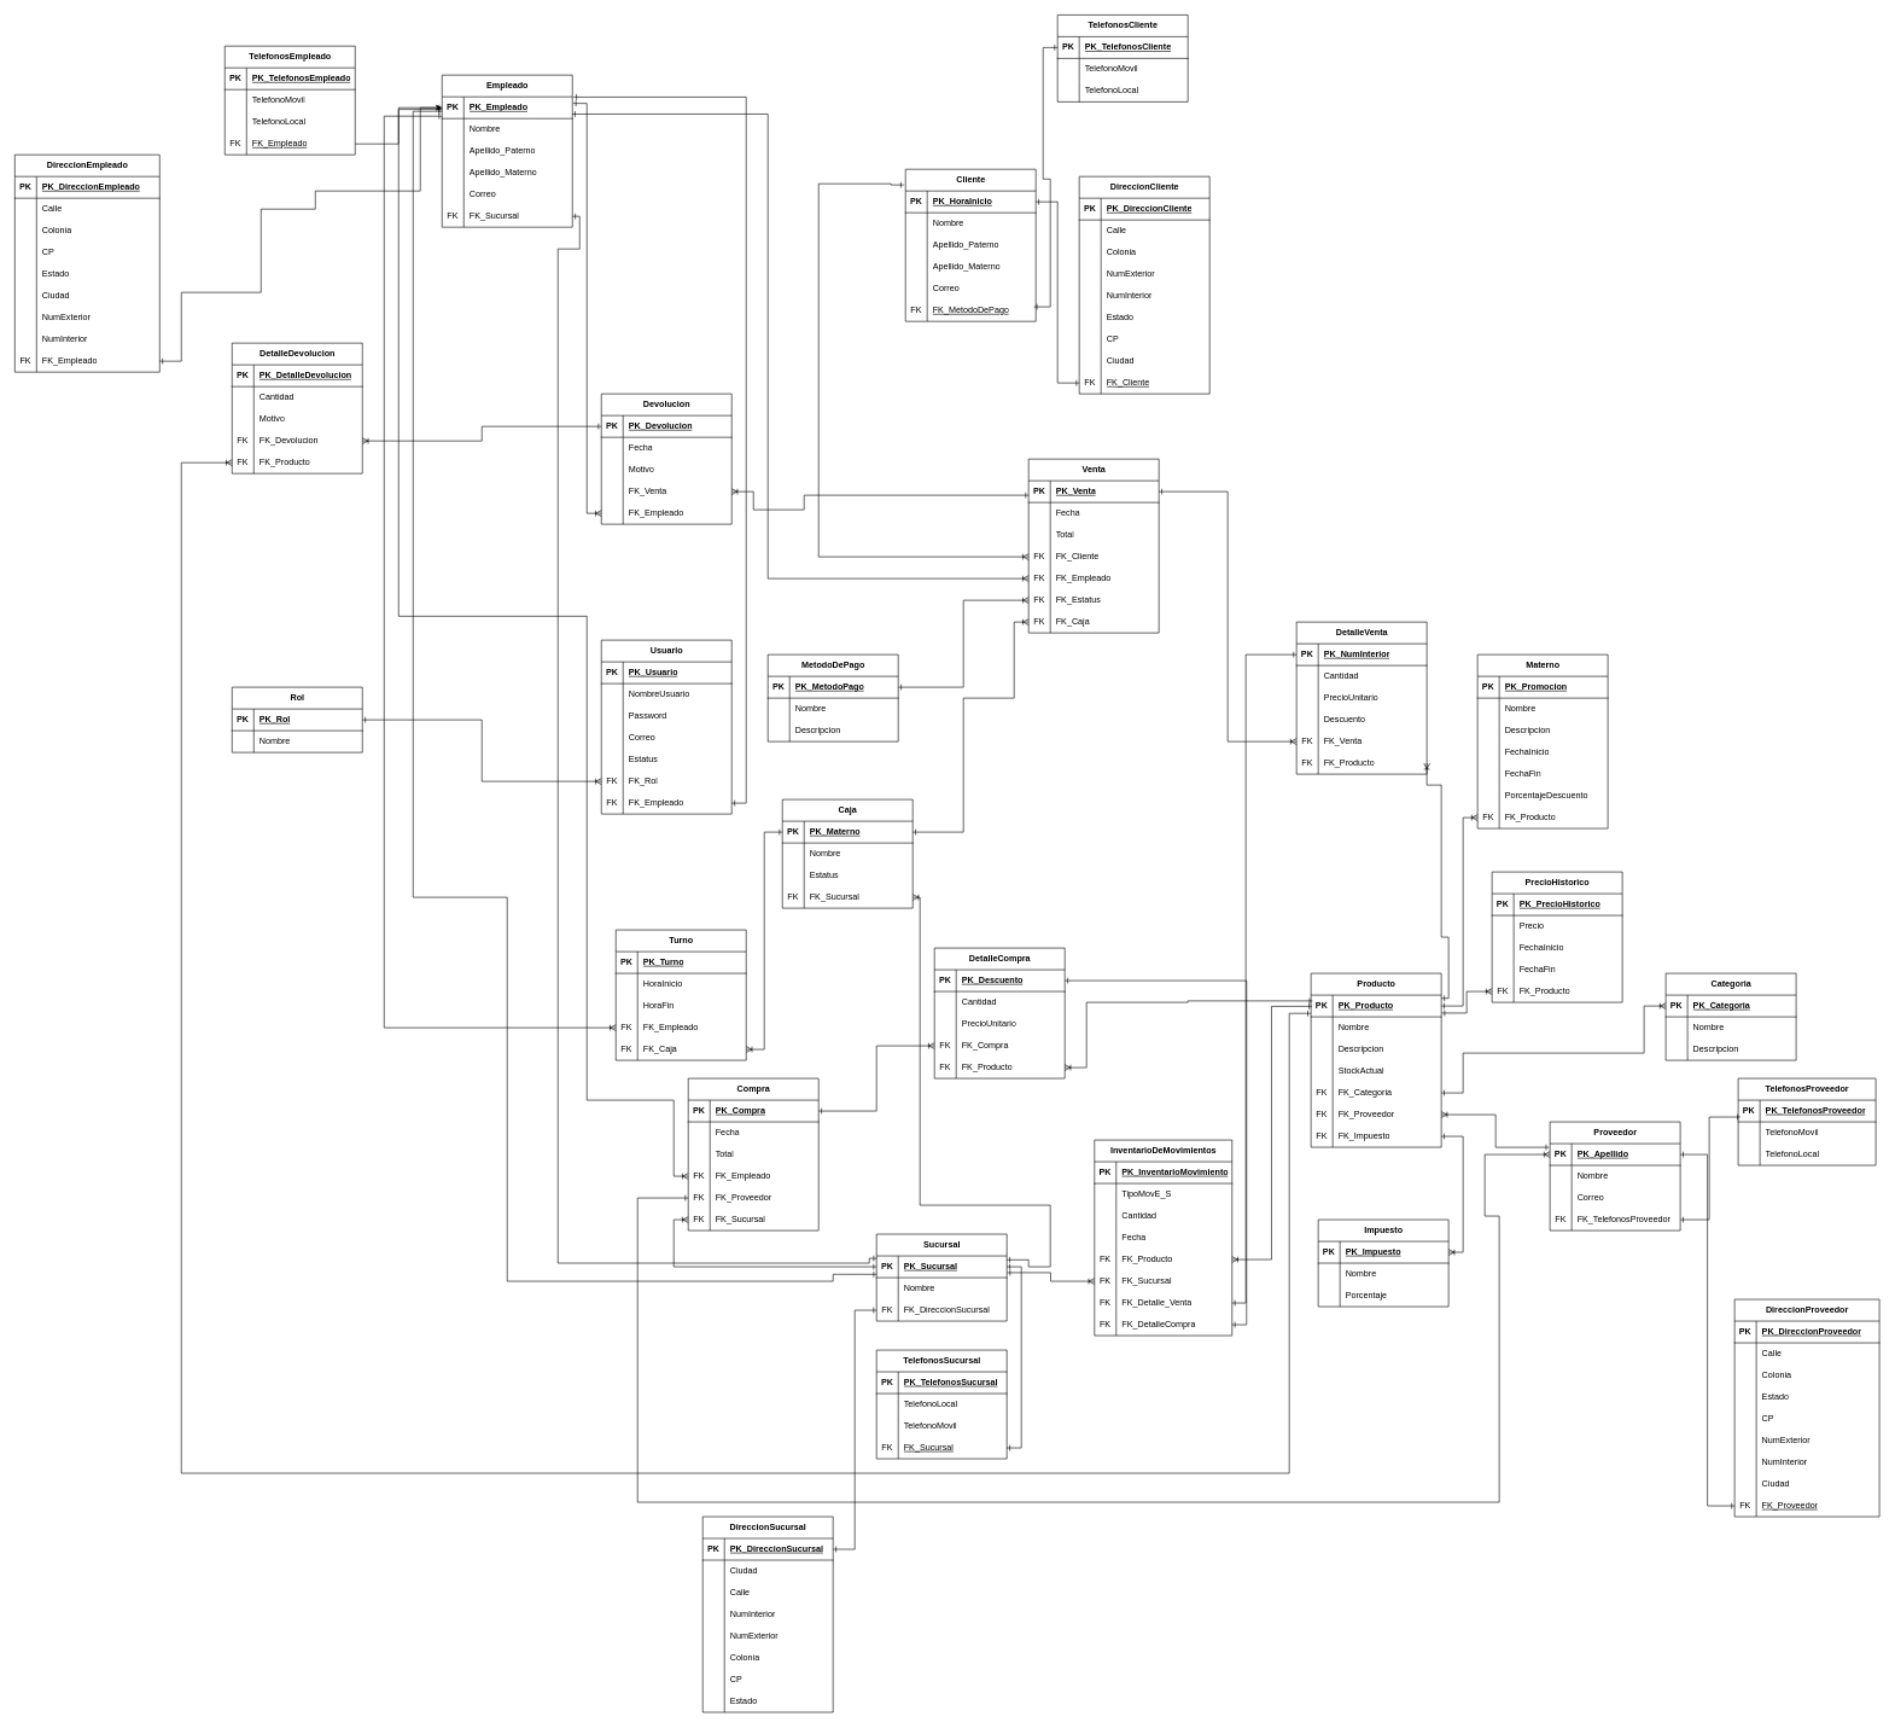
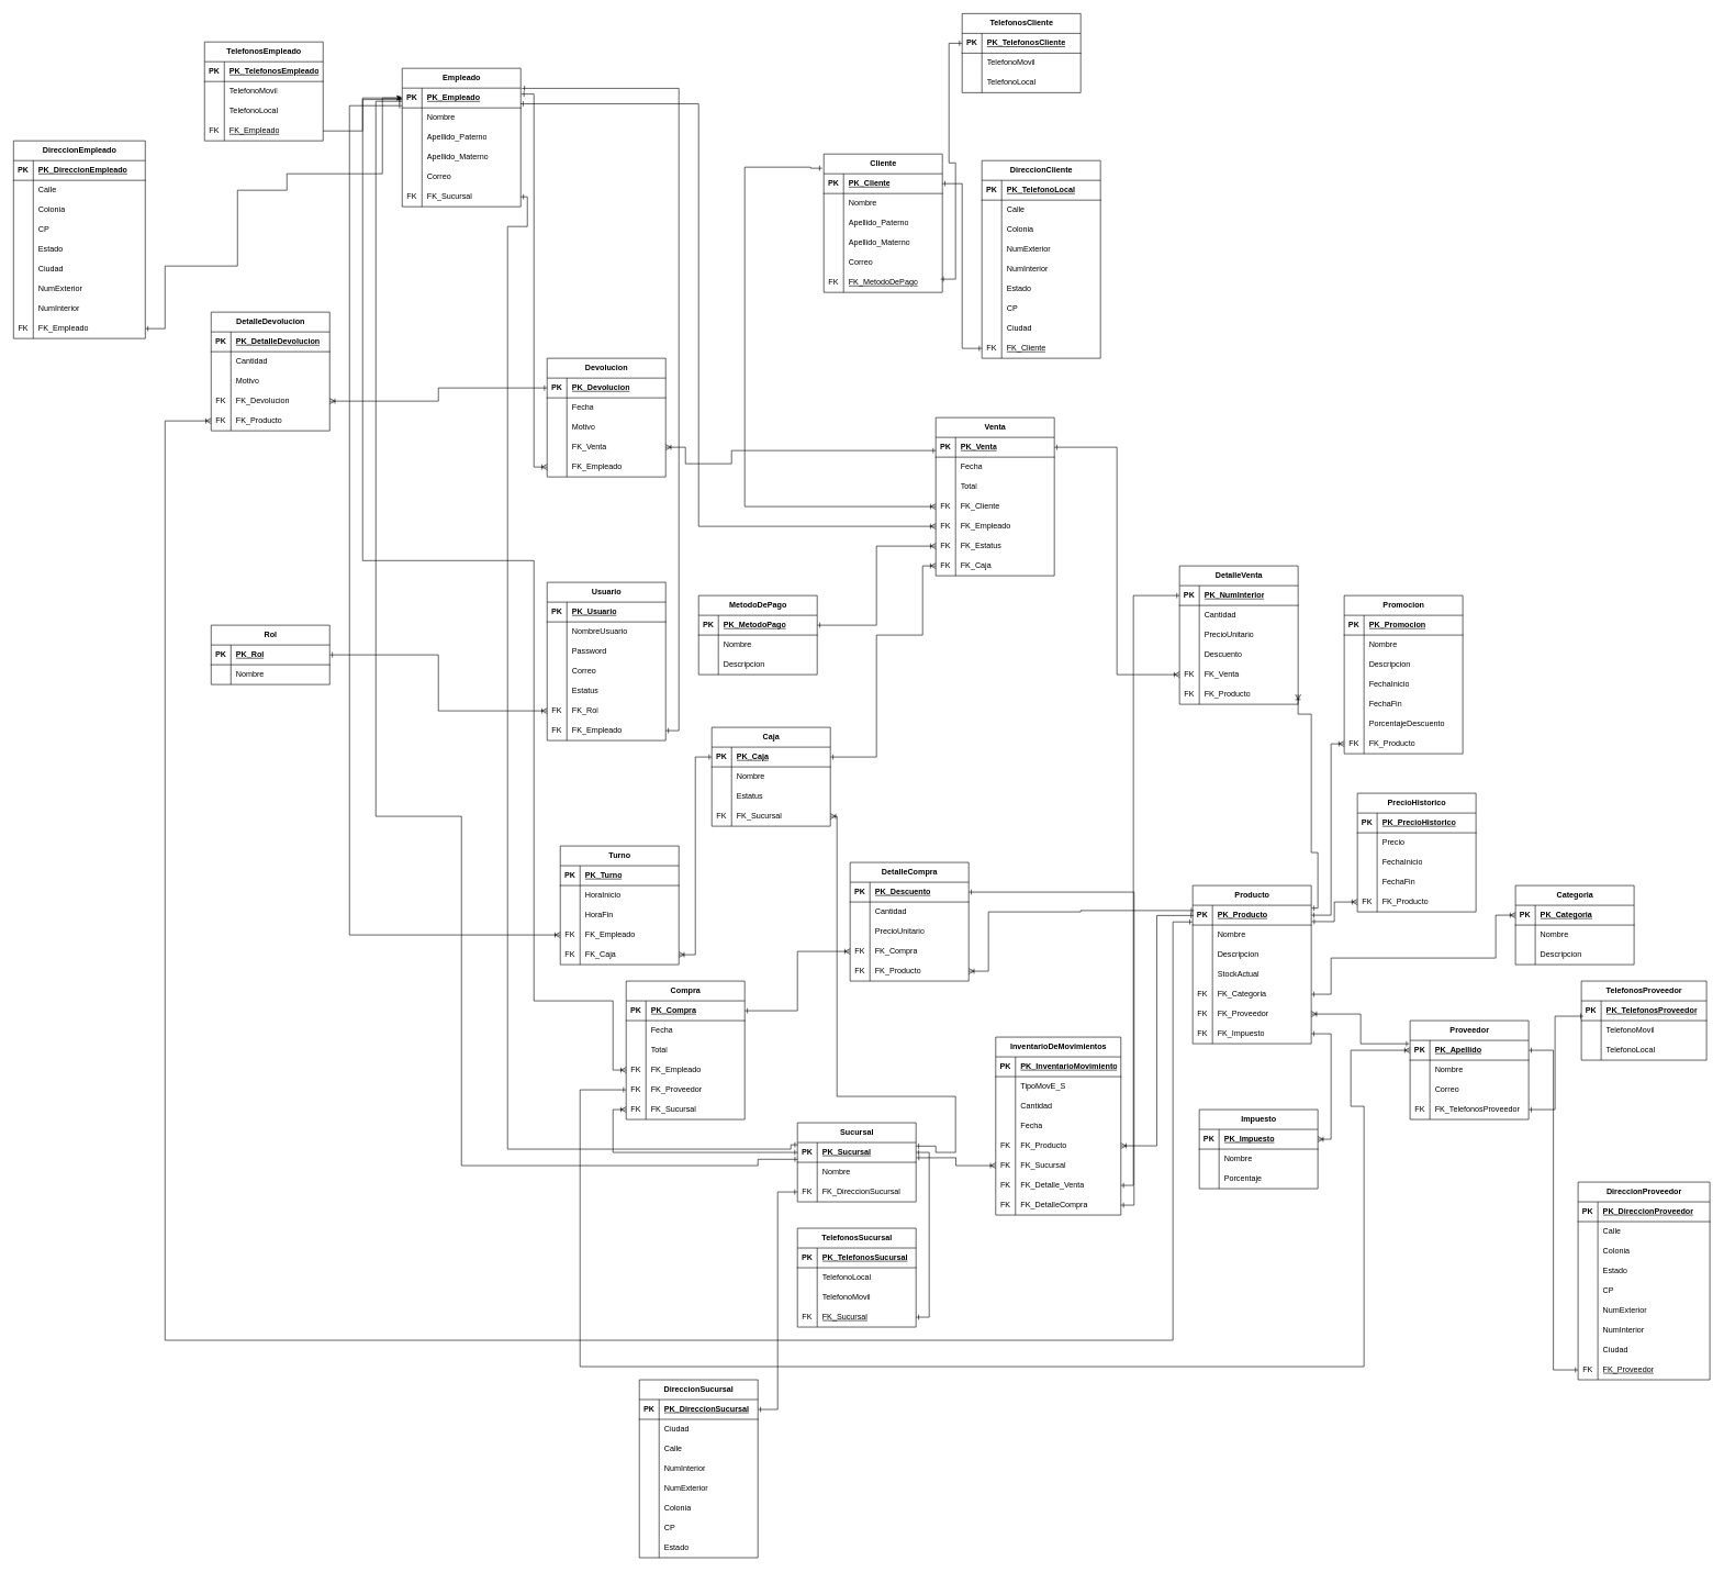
- <mxCell id="37" value="PK_HoraInicio" style="shape=partialRectangle;connectable=0;fillColor=none;top=0;left=0;bottom=0;right=0;align=left;spacingLeft=6;fontStyle=5;overflow=hidden;whiteSpace=wrap;html=1;" parent="35" vertex="1"><mxGeometry x="30" width="150" height="30" as="geometry"><mxRectangle width="150" height="30" as="alternateBounds" /></mxGeometry></mxCell>
+ <mxCell id="37" value="PK_Cliente" style="shape=partialRectangle;connectable=0;fillColor=none;top=0;left=0;bottom=0;right=0;align=left;spacingLeft=6;fontStyle=5;overflow=hidden;whiteSpace=wrap;html=1;" parent="35" vertex="1"><mxGeometry x="30" width="150" height="30" as="geometry"><mxRectangle width="150" height="30" as="alternateBounds" /></mxGeometry></mxCell>
- <mxCell id="457" value="PK_DireccionCliente" style="shape=partialRectangle;connectable=0;fillColor=none;top=0;left=0;bottom=0;right=0;align=left;spacingLeft=6;fontStyle=5;overflow=hidden;whiteSpace=wrap;html=1;" parent="455" vertex="1"><mxGeometry x="30" width="150" height="30" as="geometry"><mxRectangle width="150" height="30" as="alternateBounds" /></mxGeometry></mxCell>
+ <mxCell id="457" value="PK_TelefonoLocal" style="shape=partialRectangle;connectable=0;fillColor=none;top=0;left=0;bottom=0;right=0;align=left;spacingLeft=6;fontStyle=5;overflow=hidden;whiteSpace=wrap;html=1;" parent="455" vertex="1"><mxGeometry x="30" width="150" height="30" as="geometry"><mxRectangle width="150" height="30" as="alternateBounds" /></mxGeometry></mxCell>
- <mxCell id="303" value="Materno" style="shape=table;startSize=30;container=1;collapsible=1;childLayout=tableLayout;fixedRows=1;rowLines=0;fontStyle=1;align=center;resizeLast=1;html=1;" parent="1" vertex="1"><mxGeometry x="2040" y="903" width="180" height="240" as="geometry" /></mxCell>
+ <mxCell id="303" value="Promocion" style="shape=table;startSize=30;container=1;collapsible=1;childLayout=tableLayout;fixedRows=1;rowLines=0;fontStyle=1;align=center;resizeLast=1;html=1;" parent="1" vertex="1"><mxGeometry x="2040" y="903" width="180" height="240" as="geometry" /></mxCell>
- <mxCell id="219" value="PK_Materno" style="shape=partialRectangle;connectable=0;fillColor=none;top=0;left=0;bottom=0;right=0;align=left;spacingLeft=6;fontStyle=5;overflow=hidden;whiteSpace=wrap;html=1;" parent="217" vertex="1"><mxGeometry x="30" width="150" height="30" as="geometry"><mxRectangle width="150" height="30" as="alternateBounds" /></mxGeometry></mxCell>
+ <mxCell id="219" value="PK_Caja" style="shape=partialRectangle;connectable=0;fillColor=none;top=0;left=0;bottom=0;right=0;align=left;spacingLeft=6;fontStyle=5;overflow=hidden;whiteSpace=wrap;html=1;" parent="217" vertex="1"><mxGeometry x="30" width="150" height="30" as="geometry"><mxRectangle width="150" height="30" as="alternateBounds" /></mxGeometry></mxCell>
